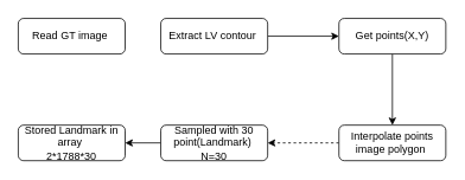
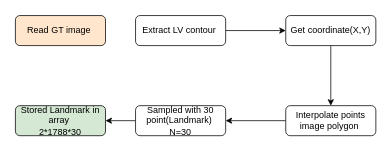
- <mxCell id="2" value="Read GT image&amp;nbsp;" style="rounded=1;whiteSpace=wrap;html=1;fontSize=12;glass=0;strokeWidth=1;shadow=0;" parent="1" vertex="1"><mxGeometry x="20" y="20" width="120" height="40" as="geometry" /></mxCell>
+ <mxCell id="2" value="Read GT image&amp;nbsp;" style="rounded=1;whiteSpace=wrap;html=1;fontSize=12;glass=0;strokeWidth=1;shadow=0;fillColor=#ffe6cc;" parent="1" vertex="1"><mxGeometry x="20" y="20" width="120" height="40" as="geometry" /></mxCell>
- <mxCell id="6" value="Get points(X,Y)" style="rounded=1;whiteSpace=wrap;html=1;fontSize=12;glass=0;strokeWidth=1;shadow=0;" parent="1" vertex="1"><mxGeometry x="380" y="20" width="120" height="40" as="geometry" /></mxCell>
+ <mxCell id="6" value="Get coordinate(X,Y)" style="rounded=1;whiteSpace=wrap;html=1;fontSize=12;glass=0;strokeWidth=1;shadow=0;" parent="1" vertex="1"><mxGeometry x="380" y="20" width="120" height="40" as="geometry" /></mxCell>
- <mxCell id="11" value="Stored Landmark in array&amp;nbsp;&lt;br&gt;2*1788*30" style="rounded=1;whiteSpace=wrap;html=1;fontSize=12;glass=0;strokeWidth=1;shadow=0;" vertex="1" parent="1"><mxGeometry x="20" y="140" width="120" height="40" as="geometry" /></mxCell>
+ <mxCell id="11" value="Stored Landmark in array&amp;nbsp;&lt;br&gt;2*1788*30" style="rounded=1;whiteSpace=wrap;html=1;fontSize=12;glass=0;strokeWidth=1;shadow=0;fillColor=#d5e8d4;" vertex="1" parent="1"><mxGeometry x="20" y="140" width="120" height="40" as="geometry" /></mxCell>
- <mxCell id="7" value="" style="edgeStyle=orthogonalEdgeStyle;rounded=0;orthogonalLoop=1;jettySize=auto;html=1;dashed=1;" edge="1" parent="1" source="8" target="10"><mxGeometry relative="1" as="geometry" /></mxCell>
+ <mxCell id="7" value="" style="edgeStyle=orthogonalEdgeStyle;rounded=0;orthogonalLoop=1;jettySize=auto;html=1;" edge="1" parent="1" source="8" target="10"><mxGeometry relative="1" as="geometry" /></mxCell>
